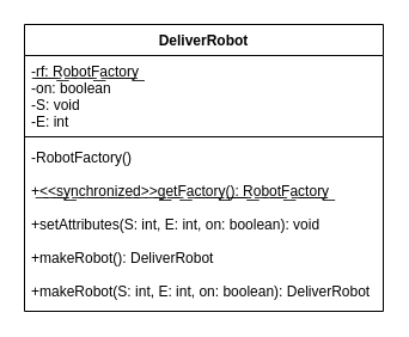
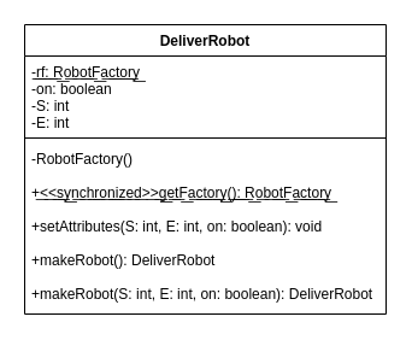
- <mxCell id="3" value="-͟r͟f͟:͟ ͟R͟o͟b͟o͟t͟F͟a͟c͟t͟o͟r͟y͟&#10;-on: boolean&#10;-S: void&#10;-E: int" style="text;strokeColor=none;fillColor=none;align=left;verticalAlign=top;spacingLeft=4;spacingRight=4;overflow=hidden;rotatable=0;points=[[0,0.5],[1,0.5]];portConstraint=eastwest;" vertex="1" parent="2"><mxGeometry y="26" width="300" height="64" as="geometry" /></mxCell>
+ <mxCell id="3" value="-͟r͟f͟:͟ ͟R͟o͟b͟o͟t͟F͟a͟c͟t͟o͟r͟y͟&#10;-on: boolean&#10;-S: int&#10;-E: int" style="text;strokeColor=none;fillColor=none;align=left;verticalAlign=top;spacingLeft=4;spacingRight=4;overflow=hidden;rotatable=0;points=[[0,0.5],[1,0.5]];portConstraint=eastwest;" vertex="1" parent="2"><mxGeometry y="26" width="300" height="64" as="geometry" /></mxCell>
